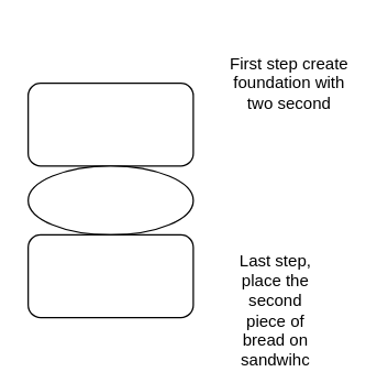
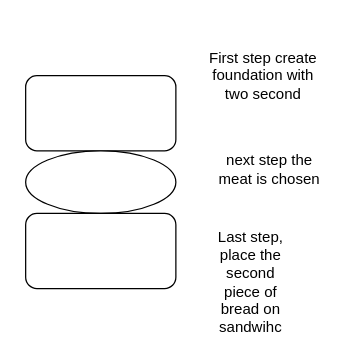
+ <mxCell id="6" value="next step the meat is chosen" style="text;html=1;strokeColor=none;fillColor=none;align=center;verticalAlign=middle;whiteSpace=wrap;rounded=0;" parent="1" vertex="1"><mxGeometry x="170" y="120" width="90" height="30" as="geometry" /></mxCell>
